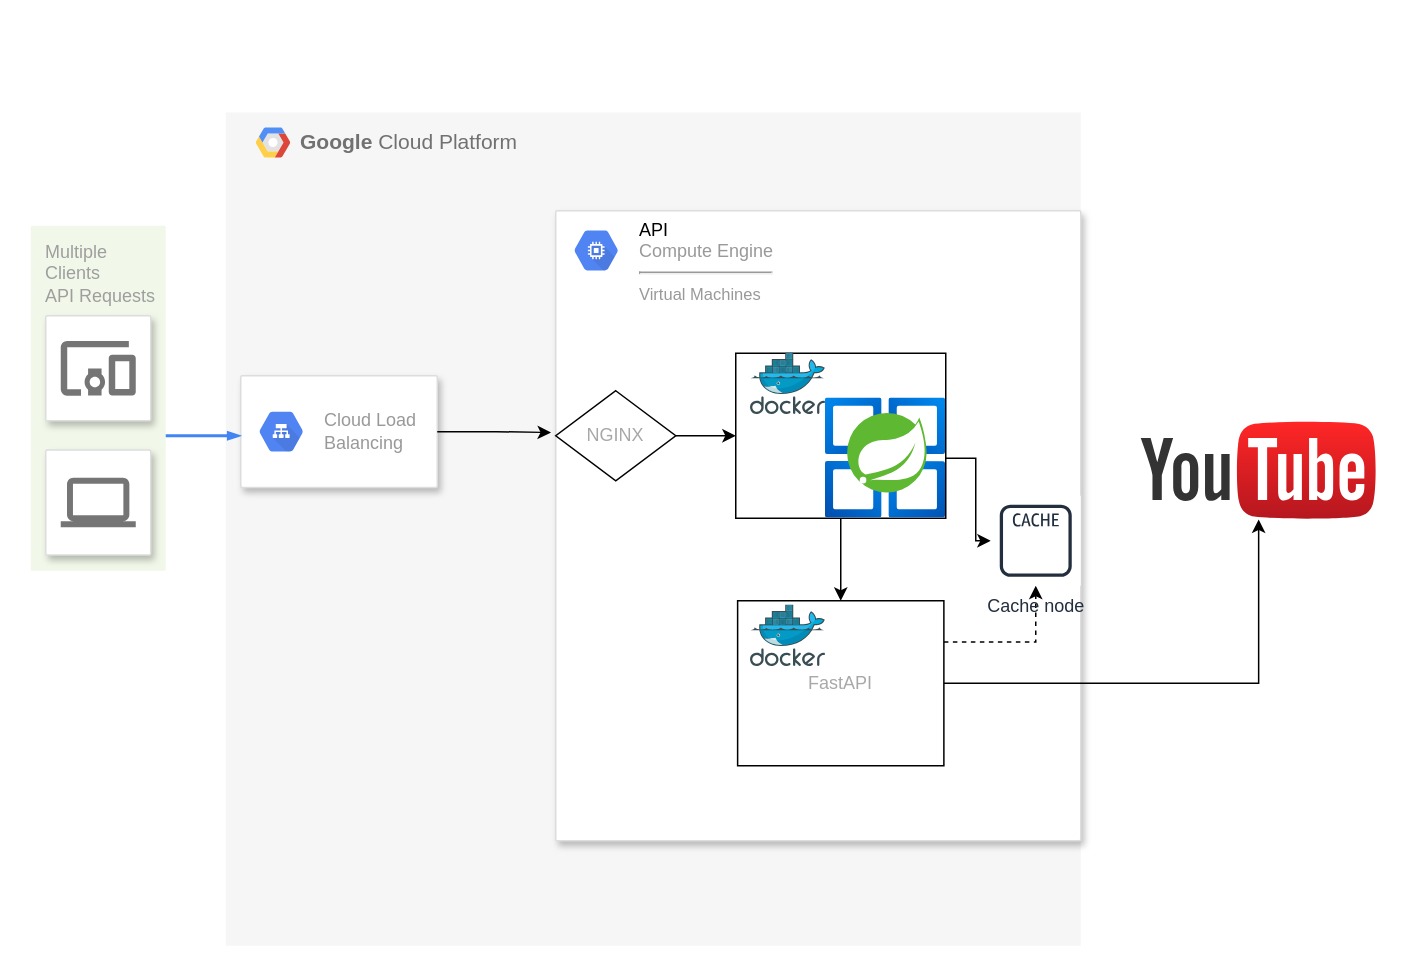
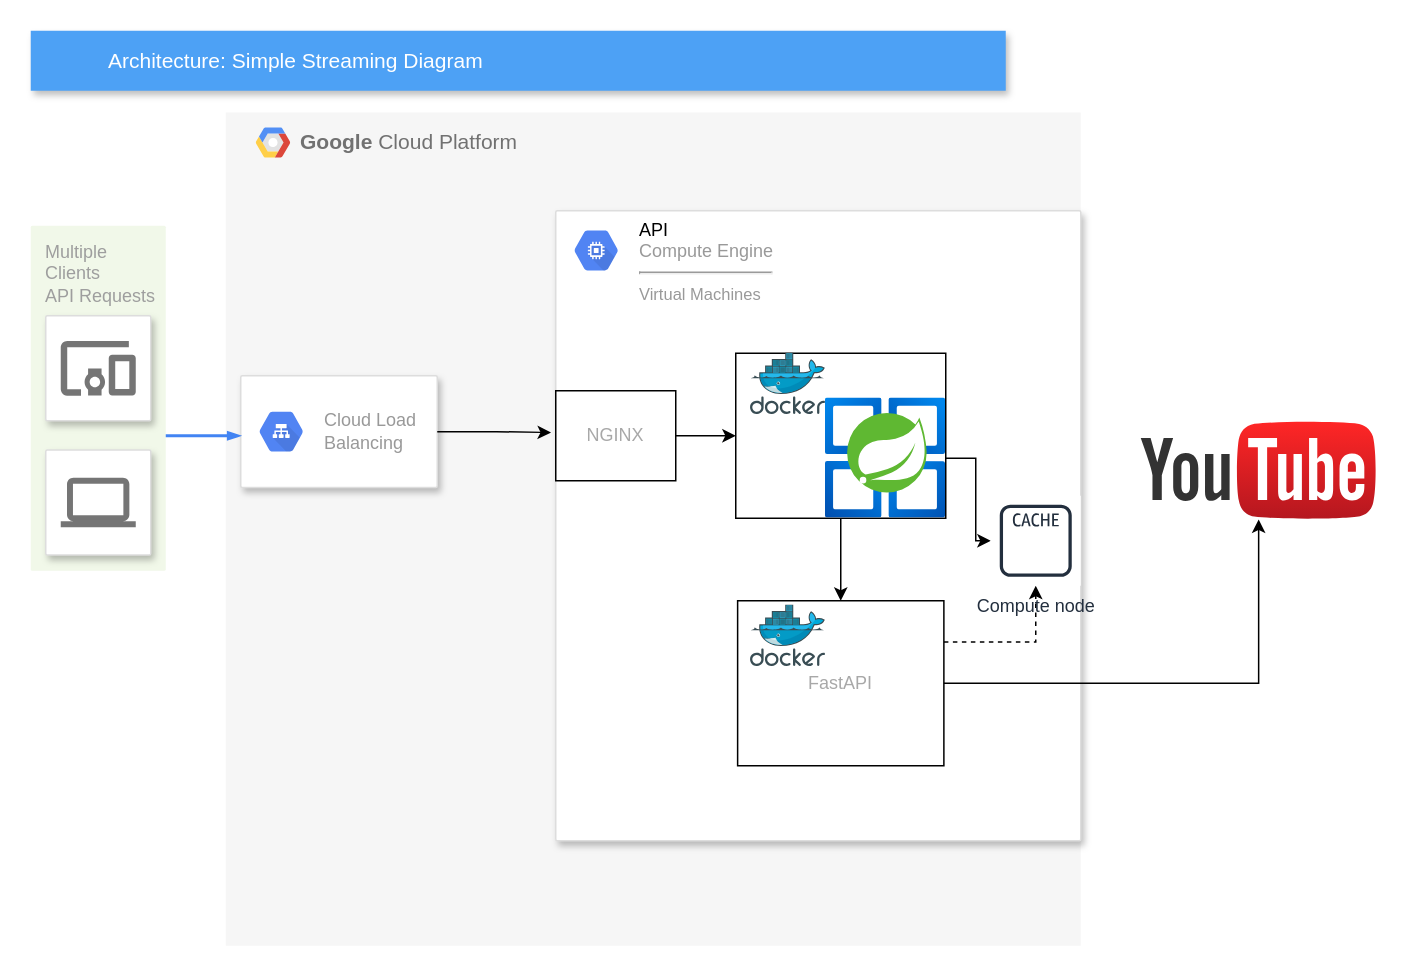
+ <mxCell id="22" value="Architecture: Simple Streaming Diagram" style="fillColor=#4DA1F5;strokeColor=none;shadow=1;gradientColor=none;fontSize=14;align=left;spacingLeft=50;fontColor=#ffffff;html=1;" parent="1" vertex="1"><mxGeometry x="20" y="20" width="650" height="40" as="geometry" /></mxCell>
- <mxCell id="14" value="&lt;font&gt;NGINX&lt;/font&gt;" style="rhombus;whiteSpace=wrap;html=1;fillColor=#FFFFFF;fontColor=#A8A8A8;" vertex="1" parent="7"><mxGeometry y="120" width="80" height="60" as="geometry" /></mxCell>
+ <mxCell id="14" value="&lt;font&gt;NGINX&lt;/font&gt;" style="rounded=0;whiteSpace=wrap;html=1;fillColor=#FFFFFF;fontColor=#A8A8A8;" vertex="1" parent="7"><mxGeometry y="120" width="80" height="60" as="geometry" /></mxCell>
- <mxCell id="19" value="Cache node" style="sketch=0;outlineConnect=0;fontColor=#232F3E;gradientColor=none;strokeColor=#232F3E;fillColor=#ffffff;dashed=0;verticalLabelPosition=bottom;verticalAlign=top;align=center;html=1;fontSize=12;fontStyle=0;aspect=fixed;shape=mxgraph.aws4.resourceIcon;resIcon=mxgraph.aws4.cache_node;" vertex="1" parent="7"><mxGeometry x="290" y="190" width="60" height="60" as="geometry" /></mxCell>
+ <mxCell id="19" value="Compute node" style="sketch=0;outlineConnect=0;fontColor=#232F3E;gradientColor=none;strokeColor=#232F3E;fillColor=#ffffff;dashed=0;verticalLabelPosition=bottom;verticalAlign=top;align=center;html=1;fontSize=12;fontStyle=0;aspect=fixed;shape=mxgraph.aws4.resourceIcon;resIcon=mxgraph.aws4.cache_node;" vertex="1" parent="7"><mxGeometry x="290" y="190" width="60" height="60" as="geometry" /></mxCell>
